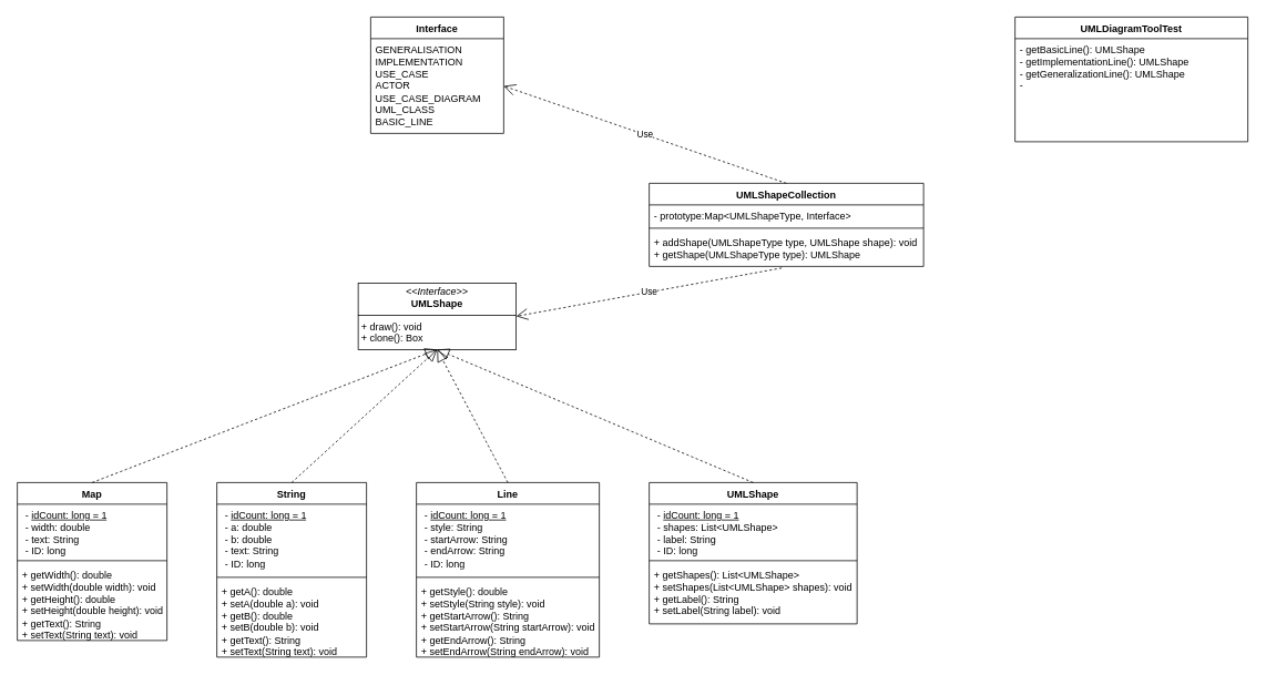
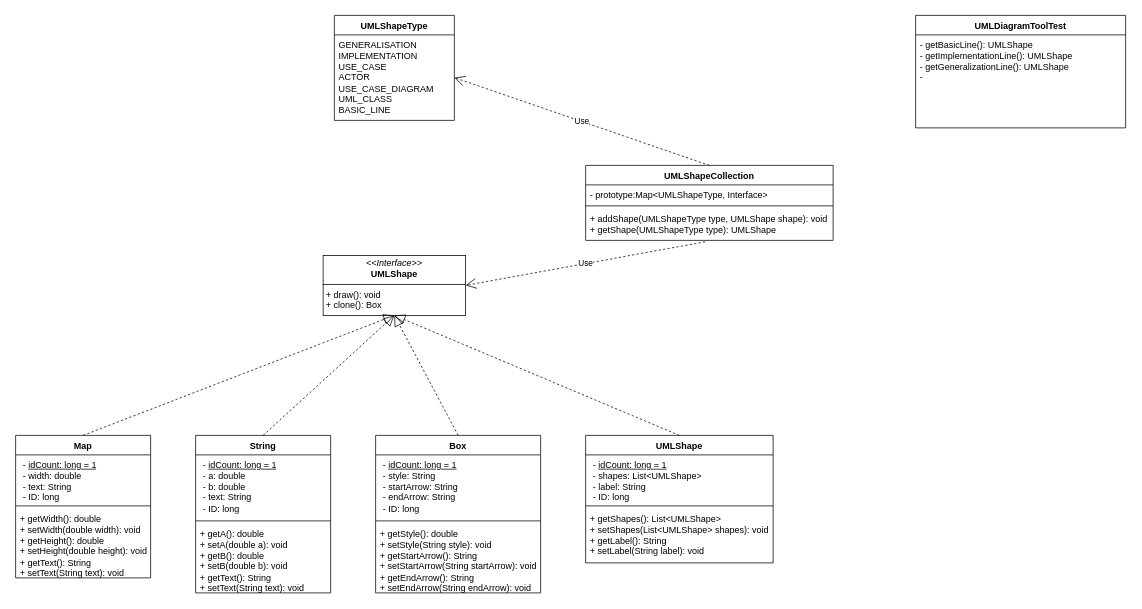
- <mxCell id="28" value="Interface" style="swimlane;fontStyle=1;align=center;verticalAlign=top;childLayout=stackLayout;horizontal=1;startSize=26;horizontalStack=0;resizeParent=1;resizeParentMax=0;resizeLast=0;collapsible=1;marginBottom=0;whiteSpace=wrap;html=1;" vertex="1" parent="1"><mxGeometry x="445" y="20" width="160" height="140" as="geometry" /></mxCell>
+ <mxCell id="28" value="UMLShapeType" style="swimlane;fontStyle=1;align=center;verticalAlign=top;childLayout=stackLayout;horizontal=1;startSize=26;horizontalStack=0;resizeParent=1;resizeParentMax=0;resizeLast=0;collapsible=1;marginBottom=0;whiteSpace=wrap;html=1;" vertex="1" parent="1"><mxGeometry x="445" y="20" width="160" height="140" as="geometry" /></mxCell>
- <mxCell id="11" value="Line" style="swimlane;fontStyle=1;align=center;verticalAlign=top;childLayout=stackLayout;horizontal=1;startSize=26;horizontalStack=0;resizeParent=1;resizeParentMax=0;resizeLast=0;collapsible=1;marginBottom=0;whiteSpace=wrap;html=1;" vertex="1" parent="1"><mxGeometry x="500" y="580" width="220" height="210" as="geometry" /></mxCell>
+ <mxCell id="11" value="Box" style="swimlane;fontStyle=1;align=center;verticalAlign=top;childLayout=stackLayout;horizontal=1;startSize=26;horizontalStack=0;resizeParent=1;resizeParentMax=0;resizeLast=0;collapsible=1;marginBottom=0;whiteSpace=wrap;html=1;" vertex="1" parent="1"><mxGeometry x="500" y="580" width="220" height="210" as="geometry" /></mxCell>
